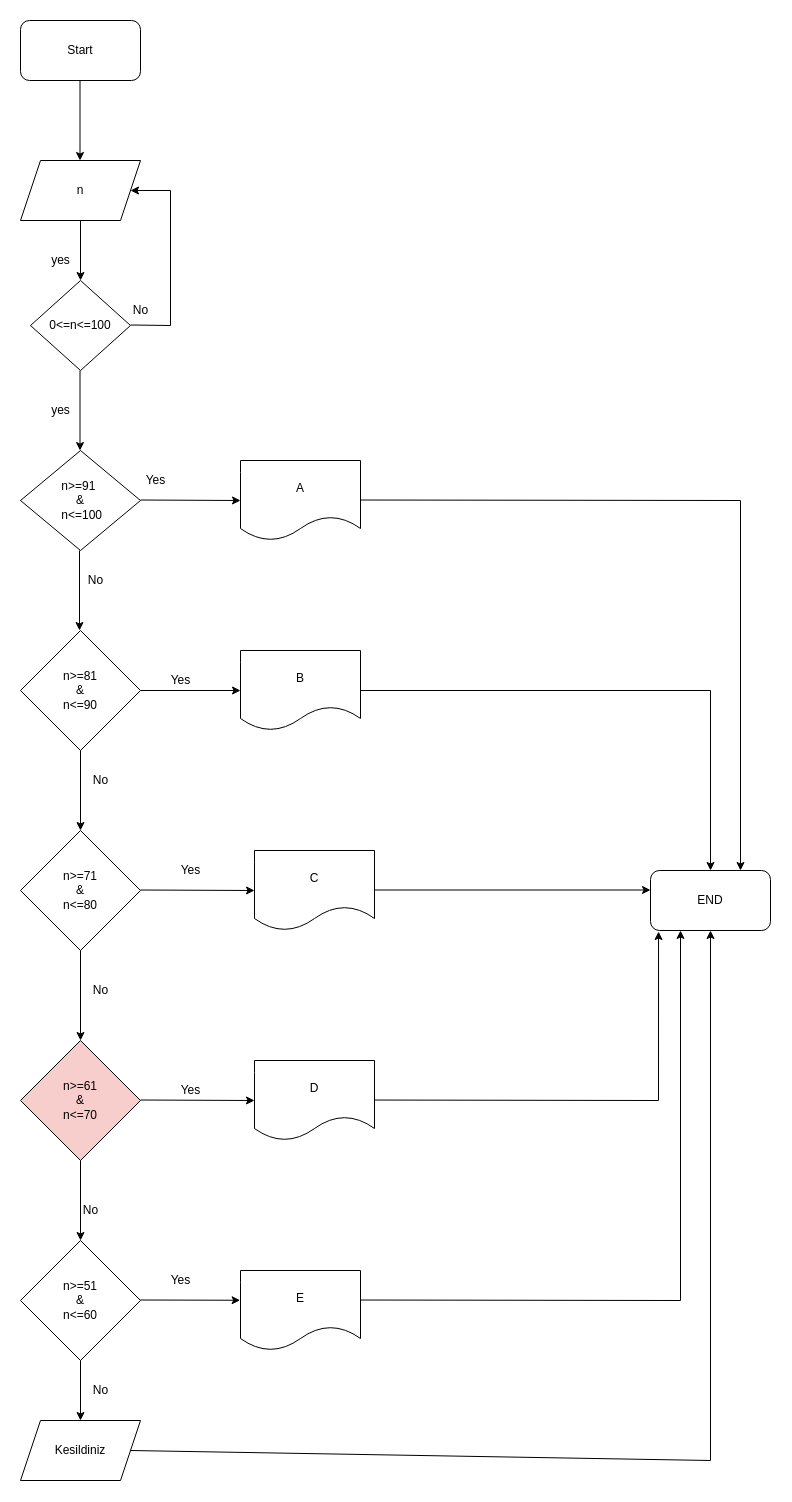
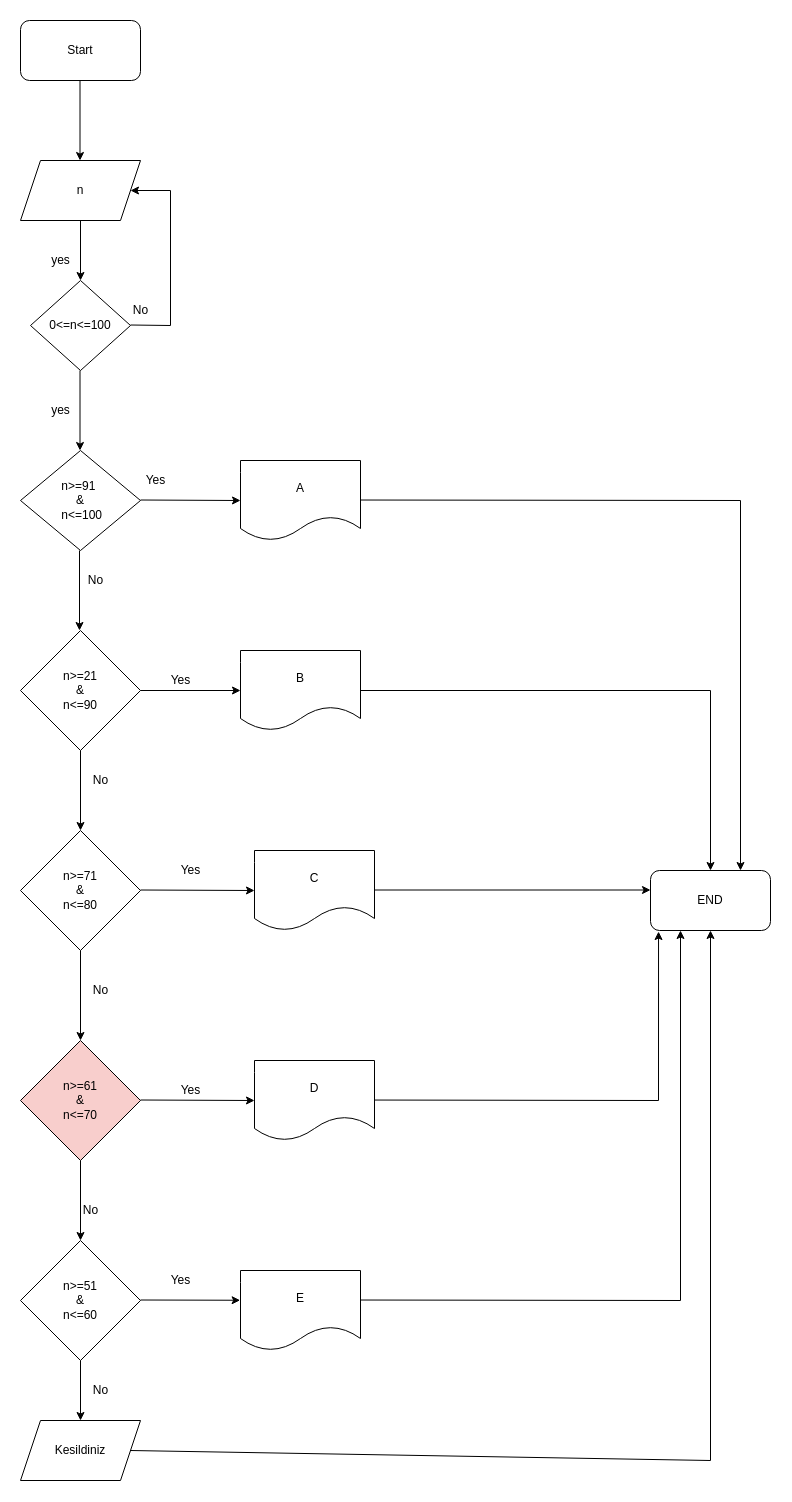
- <mxCell id="14" value="n&amp;gt;=81&lt;br&gt;&amp;amp;&lt;br&gt;n&amp;lt;=90" style="rhombus;whiteSpace=wrap;html=1;" parent="1" vertex="1"><mxGeometry x="20" y="630" width="120" height="120" as="geometry" /></mxCell>
+ <mxCell id="14" value="n&amp;gt;=21&lt;br&gt;&amp;amp;&lt;br&gt;n&amp;lt;=90" style="rhombus;whiteSpace=wrap;html=1;" parent="1" vertex="1"><mxGeometry x="20" y="630" width="120" height="120" as="geometry" /></mxCell>
